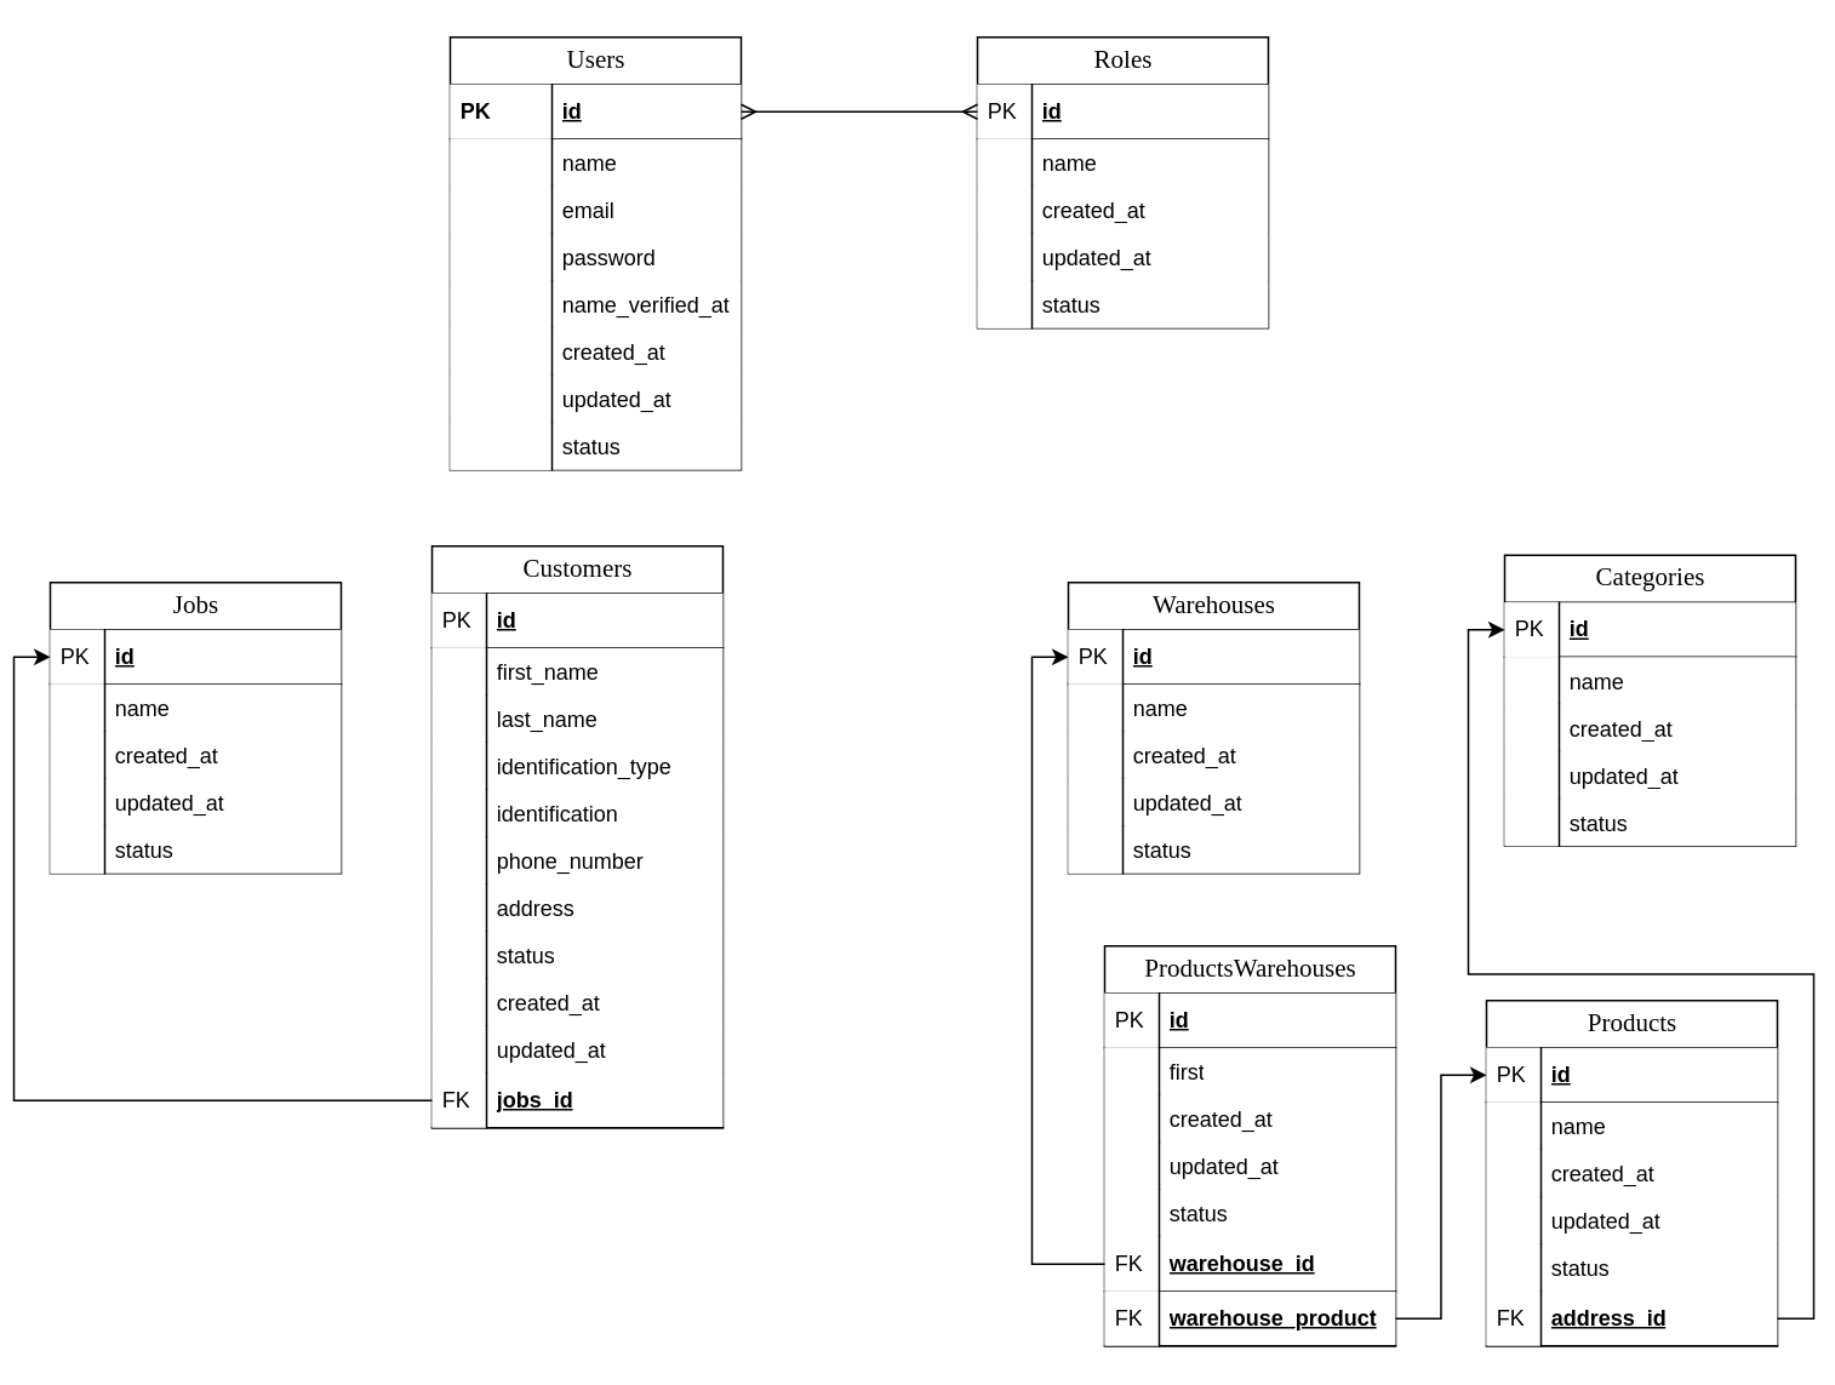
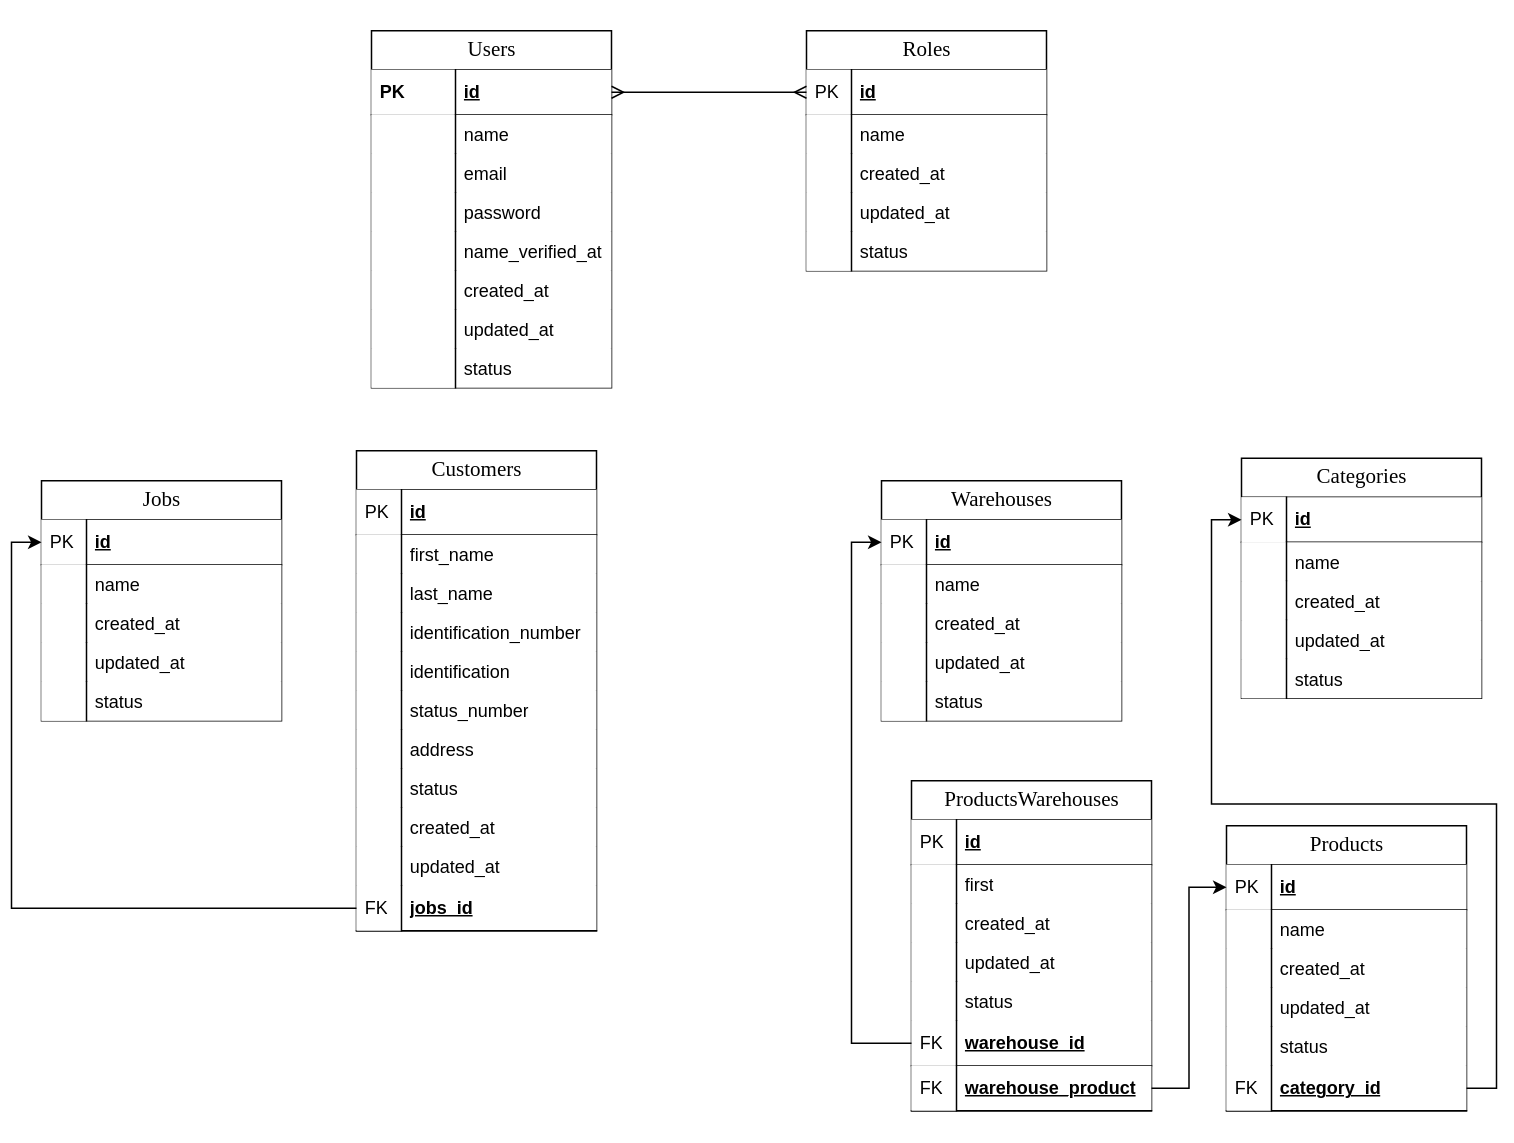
- <mxCell id="38" value="identification_type" style="shape=partialRectangle;top=0;left=0;right=0;bottom=0;html=1;align=left;verticalAlign=top;spacingLeft=34;spacingRight=4;whiteSpace=wrap;overflow=hidden;rotatable=0;points=[[0,0.5],[1,0.5]];portConstraint=eastwest;dropTarget=0;" parent="31" vertex="1"><mxGeometry y="108" width="160" height="26" as="geometry" /></mxCell>
+ <mxCell id="38" value="identification_number" style="shape=partialRectangle;top=0;left=0;right=0;bottom=0;html=1;align=left;verticalAlign=top;spacingLeft=34;spacingRight=4;whiteSpace=wrap;overflow=hidden;rotatable=0;points=[[0,0.5],[1,0.5]];portConstraint=eastwest;dropTarget=0;" parent="31" vertex="1"><mxGeometry y="108" width="160" height="26" as="geometry" /></mxCell>
- <mxCell id="42" value="phone_number" style="shape=partialRectangle;top=0;left=0;right=0;bottom=0;html=1;align=left;verticalAlign=top;spacingLeft=34;spacingRight=4;whiteSpace=wrap;overflow=hidden;rotatable=0;points=[[0,0.5],[1,0.5]];portConstraint=eastwest;dropTarget=0;" parent="31" vertex="1"><mxGeometry y="160" width="160" height="26" as="geometry" /></mxCell>
+ <mxCell id="42" value="status_number" style="shape=partialRectangle;top=0;left=0;right=0;bottom=0;html=1;align=left;verticalAlign=top;spacingLeft=34;spacingRight=4;whiteSpace=wrap;overflow=hidden;rotatable=0;points=[[0,0.5],[1,0.5]];portConstraint=eastwest;dropTarget=0;" parent="31" vertex="1"><mxGeometry y="160" width="160" height="26" as="geometry" /></mxCell>
- <mxCell id="88" value="address_id" style="shape=partialRectangle;top=0;left=0;right=0;bottom=1;html=1;align=left;verticalAlign=middle;spacingLeft=34;spacingRight=4;whiteSpace=wrap;overflow=hidden;rotatable=0;points=[[0,0.5],[1,0.5]];portConstraint=eastwest;dropTarget=0;fontStyle=5;" parent="77" vertex="1"><mxGeometry y="160" width="160" height="30" as="geometry" /></mxCell>
+ <mxCell id="88" value="category_id" style="shape=partialRectangle;top=0;left=0;right=0;bottom=1;html=1;align=left;verticalAlign=middle;spacingLeft=34;spacingRight=4;whiteSpace=wrap;overflow=hidden;rotatable=0;points=[[0,0.5],[1,0.5]];portConstraint=eastwest;dropTarget=0;fontStyle=5;" parent="77" vertex="1"><mxGeometry y="160" width="160" height="30" as="geometry" /></mxCell>
